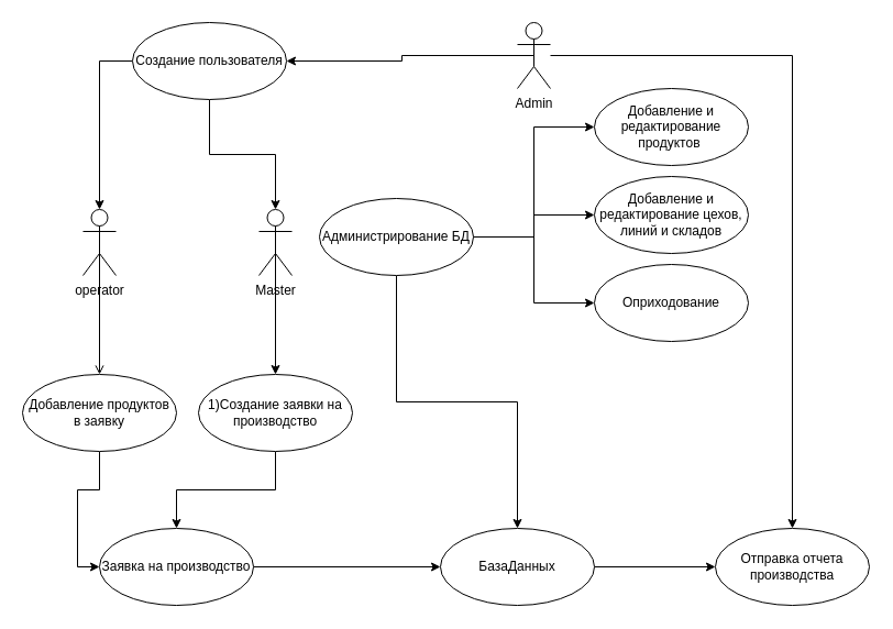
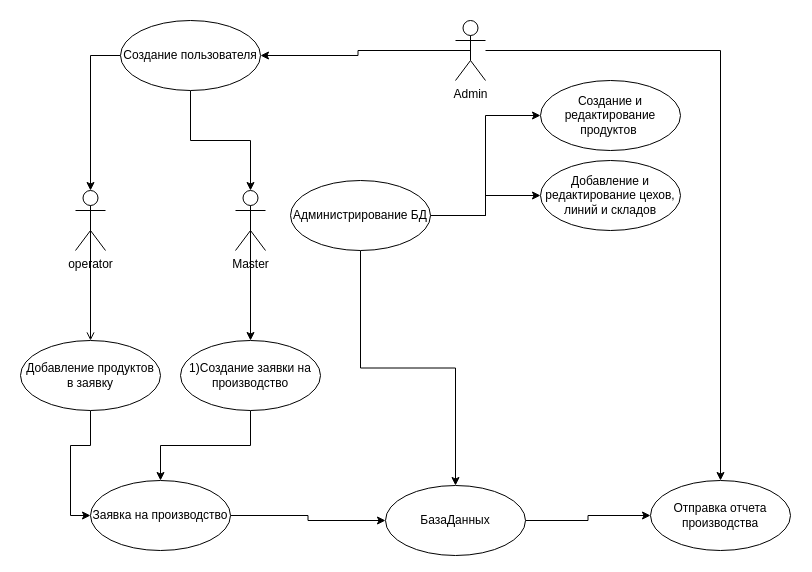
- <mxCell id="6" value="Admin" style="shape=umlActor;verticalLabelPosition=bottom;verticalAlign=top;html=1;" vertex="1" parent="1"><mxGeometry x="470" y="20" width="30" height="60" as="geometry" /></mxCell>
+ <mxCell id="6" value="Admin" style="shape=umlActor;verticalLabelPosition=bottom;verticalAlign=top;html=1;" vertex="1" parent="1"><mxGeometry x="455" y="20" width="30" height="60" as="geometry" /></mxCell>
- <mxCell id="26" value="Добавление и редактирование продуктов&amp;nbsp;" style="ellipse;whiteSpace=wrap;html=1;" vertex="1" parent="1"><mxGeometry x="540" y="80" width="140" height="70" as="geometry" /></mxCell>
+ <mxCell id="26" value="Создание и редактирование продуктов&amp;nbsp;" style="ellipse;whiteSpace=wrap;html=1;" vertex="1" parent="1"><mxGeometry x="540" y="80" width="140" height="70" as="geometry" /></mxCell>
- <mxCell id="12" style="edgeStyle=orthogonalEdgeStyle;rounded=0;orthogonalLoop=1;jettySize=auto;html=1;entryX=0;entryY=0.5;entryDx=0;entryDy=0;" edge="1" parent="1" source="13" target="28"><mxGeometry relative="1" as="geometry" /></mxCell>
- <mxCell id="28" value="Оприходование" style="ellipse;whiteSpace=wrap;html=1;" vertex="1" parent="1"><mxGeometry x="540" y="240" width="140" height="70" as="geometry" /></mxCell>
- <mxCell id="24" value="БазаДанных" style="ellipse;whiteSpace=wrap;html=1;" vertex="1" parent="1"><mxGeometry x="400" y="480" width="140" height="70" as="geometry" /></mxCell>
+ <mxCell id="24" value="БазаДанных" style="ellipse;whiteSpace=wrap;html=1;" vertex="1" parent="1"><mxGeometry x="385" y="485" width="140" height="70" as="geometry" /></mxCell>
